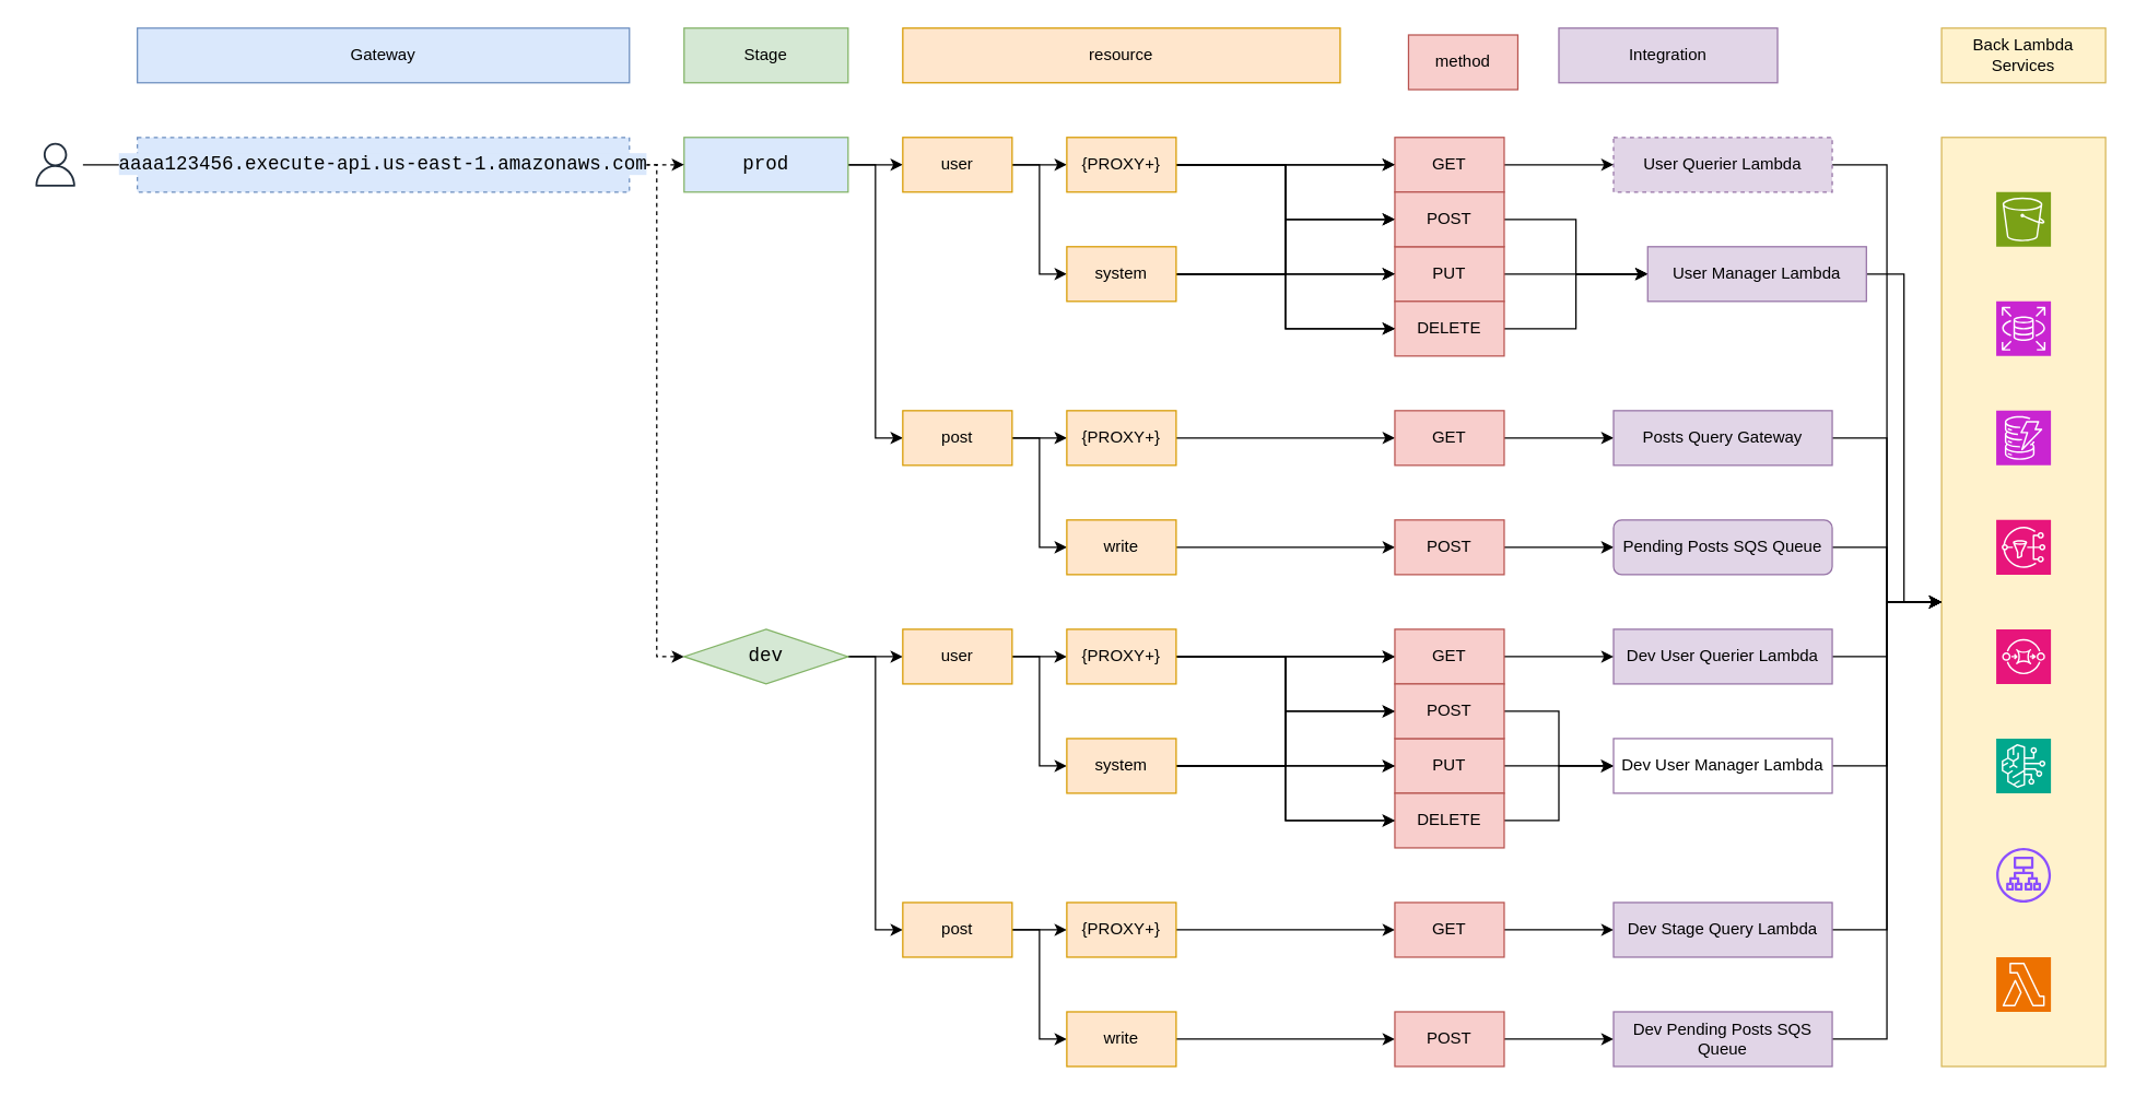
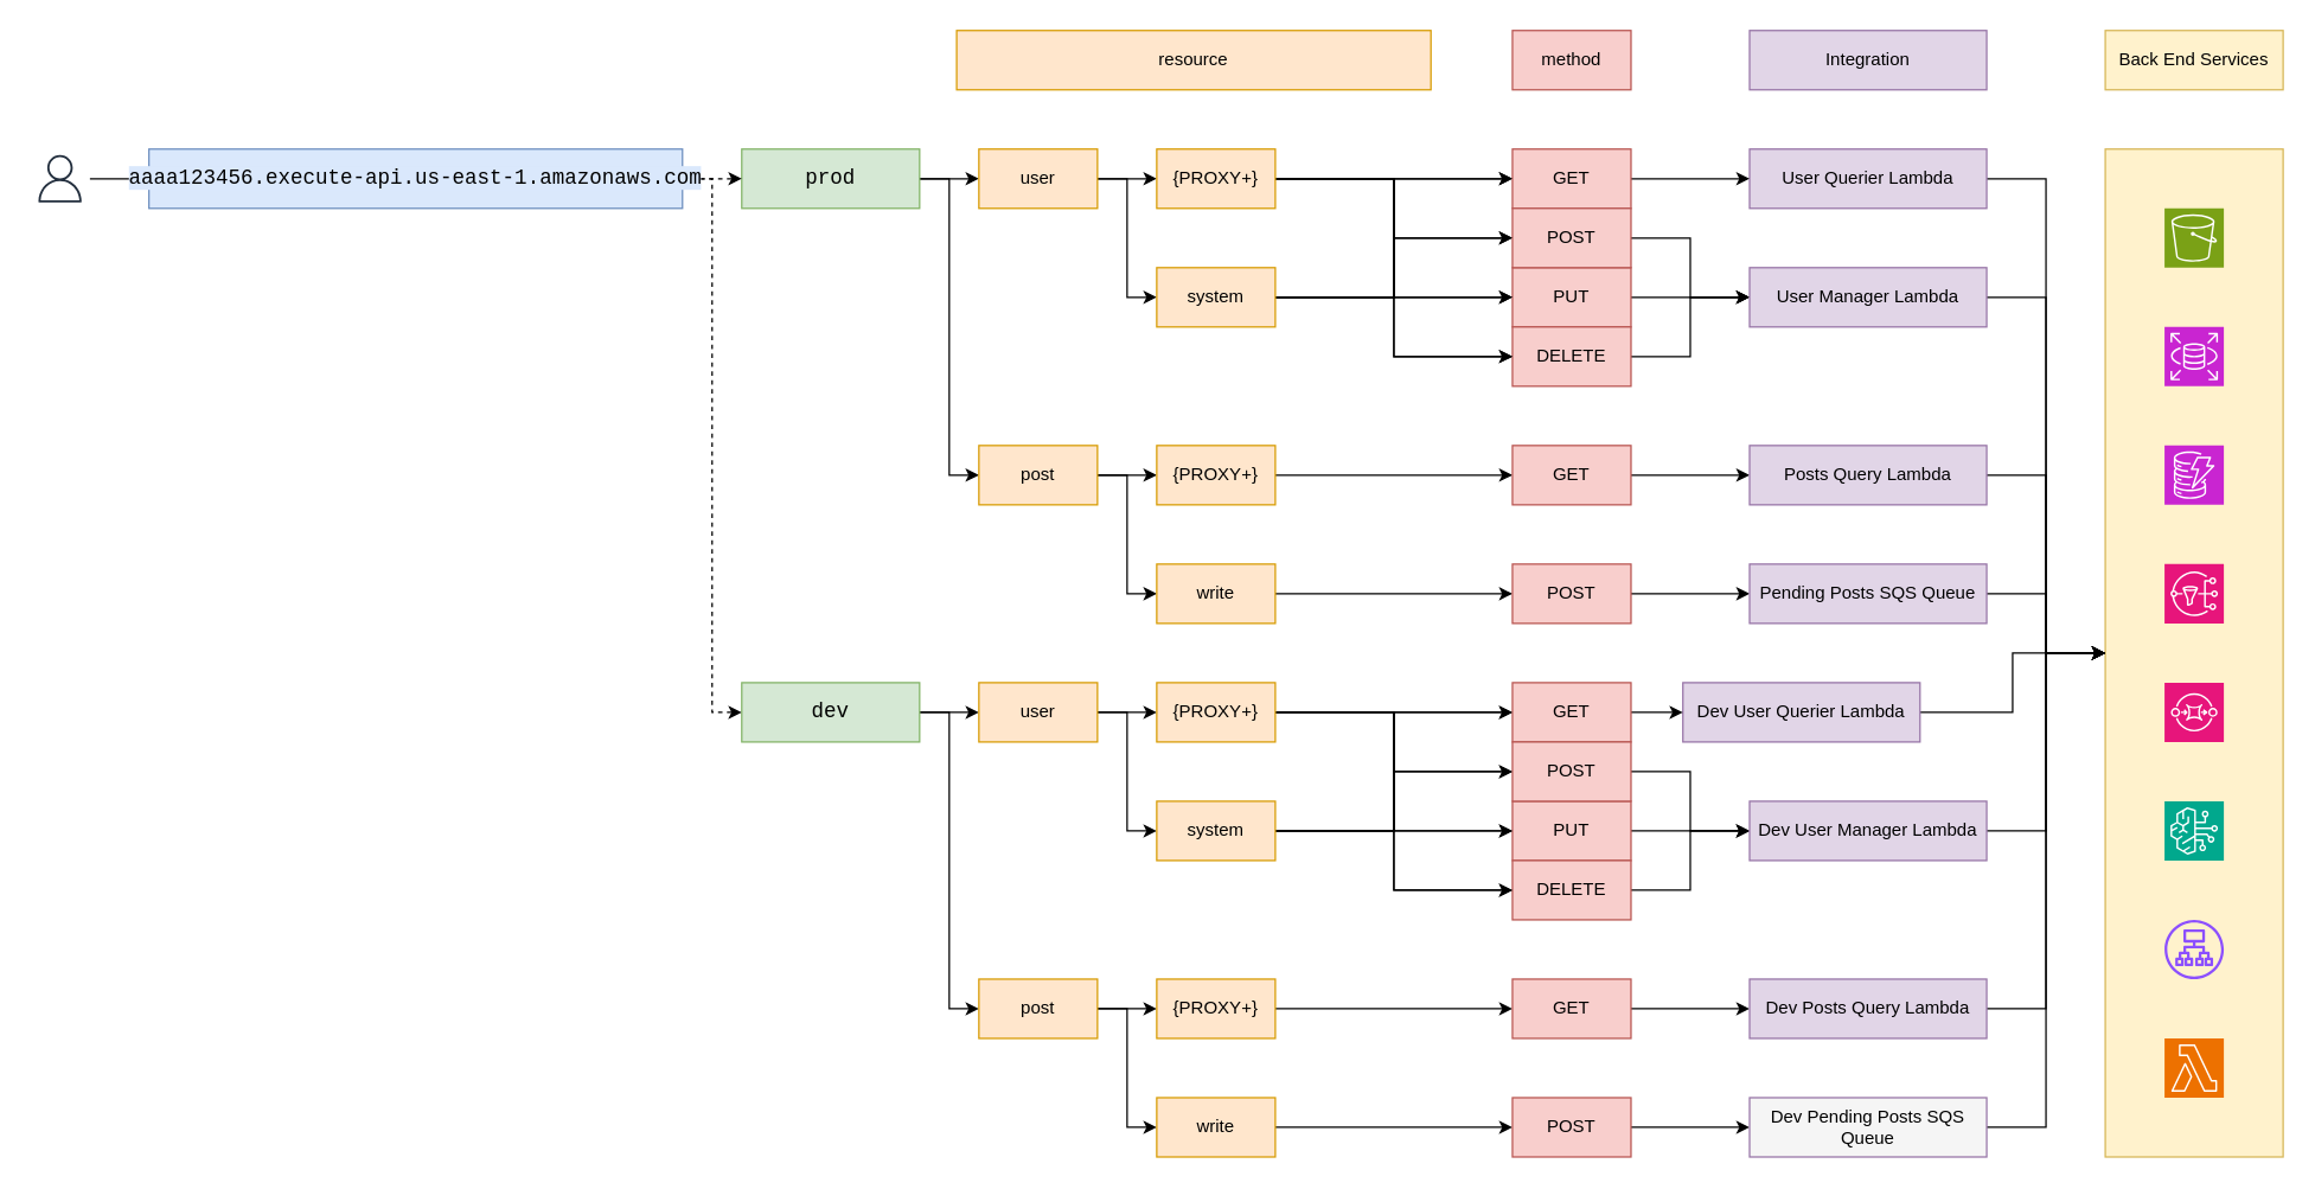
- <mxCell id="12" value="Gateway" style="rounded=0;whiteSpace=wrap;html=1;fillColor=#dae8fc;strokeColor=#6c8ebf;" parent="1" vertex="1"><mxGeometry x="100" y="20" width="360" height="40" as="geometry" /></mxCell>
- <mxCell id="13" value="Stage" style="rounded=0;whiteSpace=wrap;html=1;fillColor=#d5e8d4;strokeColor=#82b366;" parent="1" vertex="1"><mxGeometry x="500" y="20" width="120" height="40" as="geometry" /></mxCell>
- <mxCell id="17" value="resource" style="rounded=0;whiteSpace=wrap;html=1;fillColor=#ffe6cc;strokeColor=#d79b00;" parent="1" vertex="1"><mxGeometry x="660" y="20" width="320" height="40" as="geometry" /></mxCell>
+ <mxCell id="17" value="resource" style="rounded=0;whiteSpace=wrap;html=1;fillColor=#ffe6cc;strokeColor=#d79b00;" parent="1" vertex="1"><mxGeometry x="645" y="20" width="320" height="40" as="geometry" /></mxCell>
- <mxCell id="35" value="Integration" style="rounded=0;whiteSpace=wrap;html=1;fillColor=#e1d5e7;strokeColor=#9673a6;" parent="1" vertex="1"><mxGeometry x="1140" y="20" width="160" height="40" as="geometry" /></mxCell>
+ <mxCell id="35" value="Integration" style="rounded=0;whiteSpace=wrap;html=1;fillColor=#e1d5e7;strokeColor=#9673a6;" parent="1" vertex="1"><mxGeometry x="1180" y="20" width="160" height="40" as="geometry" /></mxCell>
- <mxCell id="34" value="Back Lambda Services" style="rounded=0;whiteSpace=wrap;html=1;fillColor=#fff2cc;strokeColor=#d6b656;" parent="1" vertex="1"><mxGeometry x="1420" y="20" width="120" height="40" as="geometry" /></mxCell>
+ <mxCell id="34" value="Back End Services" style="rounded=0;whiteSpace=wrap;html=1;fillColor=#fff2cc;strokeColor=#d6b656;" parent="1" vertex="1"><mxGeometry x="1420" y="20" width="120" height="40" as="geometry" /></mxCell>
- <mxCell id="21" value="method" style="rounded=0;whiteSpace=wrap;html=1;fillColor=#f8cecc;strokeColor=#b85450;" parent="1" vertex="1"><mxGeometry x="1030" y="25" width="80" height="40" as="geometry" /></mxCell>
+ <mxCell id="21" value="method" style="rounded=0;whiteSpace=wrap;html=1;fillColor=#f8cecc;strokeColor=#b85450;" parent="1" vertex="1"><mxGeometry x="1020" y="20" width="80" height="40" as="geometry" /></mxCell>
- <mxCell id="20" value="&lt;div style=&quot;font-family: Consolas, &amp;quot;Courier New&amp;quot;, monospace; font-size: 14px; line-height: 19px; white-space: pre;&quot;&gt;&lt;span style=&quot;background-color: rgb(218, 232, 252);&quot;&gt;&lt;font style=&quot;&quot; color=&quot;#000000&quot;&gt;aaaa123456.execute-api.us-east-1.&lt;/font&gt;&lt;font style=&quot;&quot; color=&quot;#000000&quot;&gt;amazonaws.com&lt;/font&gt;&lt;/span&gt;&lt;/div&gt;" style="rounded=0;whiteSpace=wrap;html=1;fillColor=#dae8fc;strokeColor=#6c8ebf;fontColor=#050505;dashed=1;" parent="1" vertex="1"><mxGeometry x="100" y="100" width="360" height="40" as="geometry" /></mxCell>
+ <mxCell id="20" value="&lt;div style=&quot;font-family: Consolas, &amp;quot;Courier New&amp;quot;, monospace; font-size: 14px; line-height: 19px; white-space: pre;&quot;&gt;&lt;span style=&quot;background-color: rgb(218, 232, 252);&quot;&gt;&lt;font style=&quot;&quot; color=&quot;#000000&quot;&gt;aaaa123456.execute-api.us-east-1.&lt;/font&gt;&lt;font style=&quot;&quot; color=&quot;#000000&quot;&gt;amazonaws.com&lt;/font&gt;&lt;/span&gt;&lt;/div&gt;" style="rounded=0;whiteSpace=wrap;html=1;fillColor=#dae8fc;strokeColor=#6c8ebf;fontColor=#050505;" parent="1" vertex="1"><mxGeometry x="100" y="100" width="360" height="40" as="geometry" /></mxCell>
- <mxCell id="5" value="&lt;div style=&quot;line-height: 19px;&quot;&gt;&lt;font face=&quot;Consolas, Courier New, monospace&quot;&gt;&lt;span style=&quot;font-size: 14px; white-space: pre;&quot;&gt;prod&lt;/span&gt;&lt;/font&gt;&lt;br&gt;&lt;/div&gt;" style="rounded=0;whiteSpace=wrap;html=1;fillColor=#dae8fc;strokeColor=#82b366;" parent="1" vertex="1"><mxGeometry x="500" y="100" width="120" height="40" as="geometry" /></mxCell>
+ <mxCell id="5" value="&lt;div style=&quot;line-height: 19px;&quot;&gt;&lt;font face=&quot;Consolas, Courier New, monospace&quot;&gt;&lt;span style=&quot;font-size: 14px; white-space: pre;&quot;&gt;prod&lt;/span&gt;&lt;/font&gt;&lt;br&gt;&lt;/div&gt;" style="rounded=0;whiteSpace=wrap;html=1;fillColor=#d5e8d4;strokeColor=#82b366;" parent="1" vertex="1"><mxGeometry x="500" y="100" width="120" height="40" as="geometry" /></mxCell>
- <mxCell id="31" value="User Querier Lambda" style="rounded=0;whiteSpace=wrap;html=1;fillColor=#e1d5e7;strokeColor=#9673a6;dashed=1;" parent="1" vertex="1"><mxGeometry x="1180" y="100" width="160" height="40" as="geometry" /></mxCell>
+ <mxCell id="31" value="User Querier Lambda" style="rounded=0;whiteSpace=wrap;html=1;fillColor=#e1d5e7;strokeColor=#9673a6;" parent="1" vertex="1"><mxGeometry x="1180" y="100" width="160" height="40" as="geometry" /></mxCell>
- <mxCell id="59" value="User Manager Lambda" style="rounded=0;whiteSpace=wrap;html=1;fillColor=#e1d5e7;strokeColor=#9673a6;" parent="1" vertex="1"><mxGeometry x="1205" y="180" width="160" height="40" as="geometry" /></mxCell>
+ <mxCell id="59" value="User Manager Lambda" style="rounded=0;whiteSpace=wrap;html=1;fillColor=#e1d5e7;strokeColor=#9673a6;" parent="1" vertex="1"><mxGeometry x="1180" y="180" width="160" height="40" as="geometry" /></mxCell>
- <mxCell id="58" value="Posts Query Gateway" style="rounded=0;whiteSpace=wrap;html=1;fillColor=#e1d5e7;strokeColor=#9673a6;" parent="1" vertex="1"><mxGeometry x="1180" y="300" width="160" height="40" as="geometry" /></mxCell>
+ <mxCell id="58" value="Posts Query Lambda" style="rounded=0;whiteSpace=wrap;html=1;fillColor=#e1d5e7;strokeColor=#9673a6;" parent="1" vertex="1"><mxGeometry x="1180" y="300" width="160" height="40" as="geometry" /></mxCell>
- <mxCell id="57" value="Pending Posts SQS Queue" style="whiteSpace=wrap;html=1;fillColor=#e1d5e7;strokeColor=#9673a6;rounded=1;" parent="1" vertex="1"><mxGeometry x="1180" y="380" width="160" height="40" as="geometry" /></mxCell>
+ <mxCell id="57" value="Pending Posts SQS Queue" style="rounded=0;whiteSpace=wrap;html=1;fillColor=#e1d5e7;strokeColor=#9673a6;" parent="1" vertex="1"><mxGeometry x="1180" y="380" width="160" height="40" as="geometry" /></mxCell>
- <mxCell id="67" value="&lt;div style=&quot;line-height: 19px;&quot;&gt;&lt;font face=&quot;Consolas, Courier New, monospace&quot;&gt;&lt;span style=&quot;font-size: 14px; white-space: pre;&quot;&gt;dev&lt;/span&gt;&lt;/font&gt;&lt;br&gt;&lt;/div&gt;" style="rhombus;whiteSpace=wrap;html=1;fillColor=#d5e8d4;strokeColor=#82b366;" vertex="1" parent="1"><mxGeometry x="500" y="460" width="120" height="40" as="geometry" /></mxCell>
+ <mxCell id="67" value="&lt;div style=&quot;line-height: 19px;&quot;&gt;&lt;font face=&quot;Consolas, Courier New, monospace&quot;&gt;&lt;span style=&quot;font-size: 14px; white-space: pre;&quot;&gt;dev&lt;/span&gt;&lt;/font&gt;&lt;br&gt;&lt;/div&gt;" style="rounded=0;whiteSpace=wrap;html=1;fillColor=#d5e8d4;strokeColor=#82b366;" vertex="1" parent="1"><mxGeometry x="500" y="460" width="120" height="40" as="geometry" /></mxCell>
- <mxCell id="79" value="Dev User Querier Lambda" style="rounded=0;whiteSpace=wrap;html=1;fillColor=#e1d5e7;strokeColor=#9673a6;" vertex="1" parent="1"><mxGeometry x="1180" y="460" width="160" height="40" as="geometry" /></mxCell>
+ <mxCell id="79" value="Dev User Querier Lambda" style="rounded=0;whiteSpace=wrap;html=1;fillColor=#e1d5e7;strokeColor=#9673a6;" vertex="1" parent="1"><mxGeometry x="1135" y="460" width="160" height="40" as="geometry" /></mxCell>
- <mxCell id="102" value="Dev User Manager Lambda" style="rounded=0;whiteSpace=wrap;html=1;fillColor=#ffffff;strokeColor=#9673a6;" vertex="1" parent="1"><mxGeometry x="1180" y="540" width="160" height="40" as="geometry" /></mxCell>
+ <mxCell id="102" value="Dev User Manager Lambda" style="rounded=0;whiteSpace=wrap;html=1;fillColor=#e1d5e7;strokeColor=#9673a6;" vertex="1" parent="1"><mxGeometry x="1180" y="540" width="160" height="40" as="geometry" /></mxCell>
- <mxCell id="100" value="Dev Stage Query Lambda" style="rounded=0;whiteSpace=wrap;html=1;fillColor=#e1d5e7;strokeColor=#9673a6;" vertex="1" parent="1"><mxGeometry x="1180" y="660" width="160" height="40" as="geometry" /></mxCell>
+ <mxCell id="100" value="Dev Posts Query Lambda" style="rounded=0;whiteSpace=wrap;html=1;fillColor=#e1d5e7;strokeColor=#9673a6;" vertex="1" parent="1"><mxGeometry x="1180" y="660" width="160" height="40" as="geometry" /></mxCell>
- <mxCell id="98" value="Dev Pending Posts SQS Queue" style="rounded=0;whiteSpace=wrap;html=1;fillColor=#e1d5e7;strokeColor=#9673a6;" vertex="1" parent="1"><mxGeometry x="1180" y="740" width="160" height="40" as="geometry" /></mxCell>
+ <mxCell id="98" value="Dev Pending Posts SQS Queue" style="rounded=0;whiteSpace=wrap;html=1;fillColor=#f5f5f5;strokeColor=#9673a6;" vertex="1" parent="1"><mxGeometry x="1180" y="740" width="160" height="40" as="geometry" /></mxCell>
